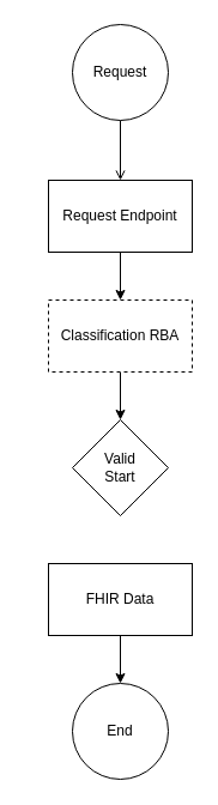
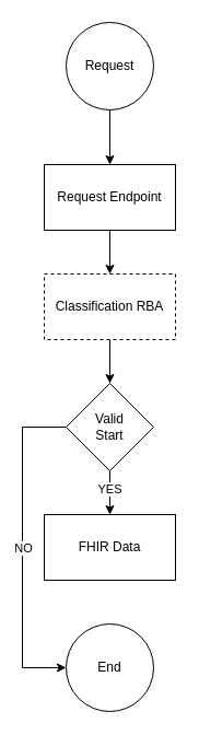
- <mxCell id="2" value="" style="edgeStyle=orthogonalEdgeStyle;rounded=0;orthogonalLoop=1;jettySize=auto;html=1;endArrow=open;" edge="1" parent="1" source="3" target="5"><mxGeometry relative="1" as="geometry" /></mxCell>
+ <mxCell id="2" value="" style="edgeStyle=orthogonalEdgeStyle;rounded=0;orthogonalLoop=1;jettySize=auto;html=1;" edge="1" parent="1" source="3" target="5"><mxGeometry relative="1" as="geometry" /></mxCell>
+ <mxCell id="8" value="" style="edgeStyle=orthogonalEdgeStyle;rounded=0;orthogonalLoop=1;jettySize=auto;html=1;" edge="1" parent="1" source="12" target="14"><mxGeometry relative="1" as="geometry" /></mxCell>
+ <mxCell id="9" value="YES" style="edgeLabel;html=1;align=center;verticalAlign=middle;resizable=0;points=[];" vertex="1" connectable="0" parent="8"><mxGeometry x="-0.2" y="-1" relative="1" as="geometry"><mxPoint as="offset" /></mxGeometry></mxCell>
+ <mxCell id="10" style="edgeStyle=orthogonalEdgeStyle;rounded=0;orthogonalLoop=1;jettySize=auto;html=1;entryX=0;entryY=0.5;entryDx=0;entryDy=0;" edge="1" parent="1" source="12" target="15"><mxGeometry relative="1" as="geometry"><Array as="points"><mxPoint x="20" y="390" /><mxPoint x="20" y="610" /></Array></mxGeometry></mxCell>
+ <mxCell id="11" value="NO" style="edgeLabel;html=1;align=center;verticalAlign=middle;resizable=0;points=[];" vertex="1" connectable="0" parent="10"><mxGeometry relative="1" as="geometry"><mxPoint as="offset" /></mxGeometry></mxCell>
- <mxCell id="13" value="" style="edgeStyle=orthogonalEdgeStyle;rounded=0;orthogonalLoop=1;jettySize=auto;html=1;" edge="1" parent="1" source="14" target="15"><mxGeometry relative="1" as="geometry" /></mxCell>
